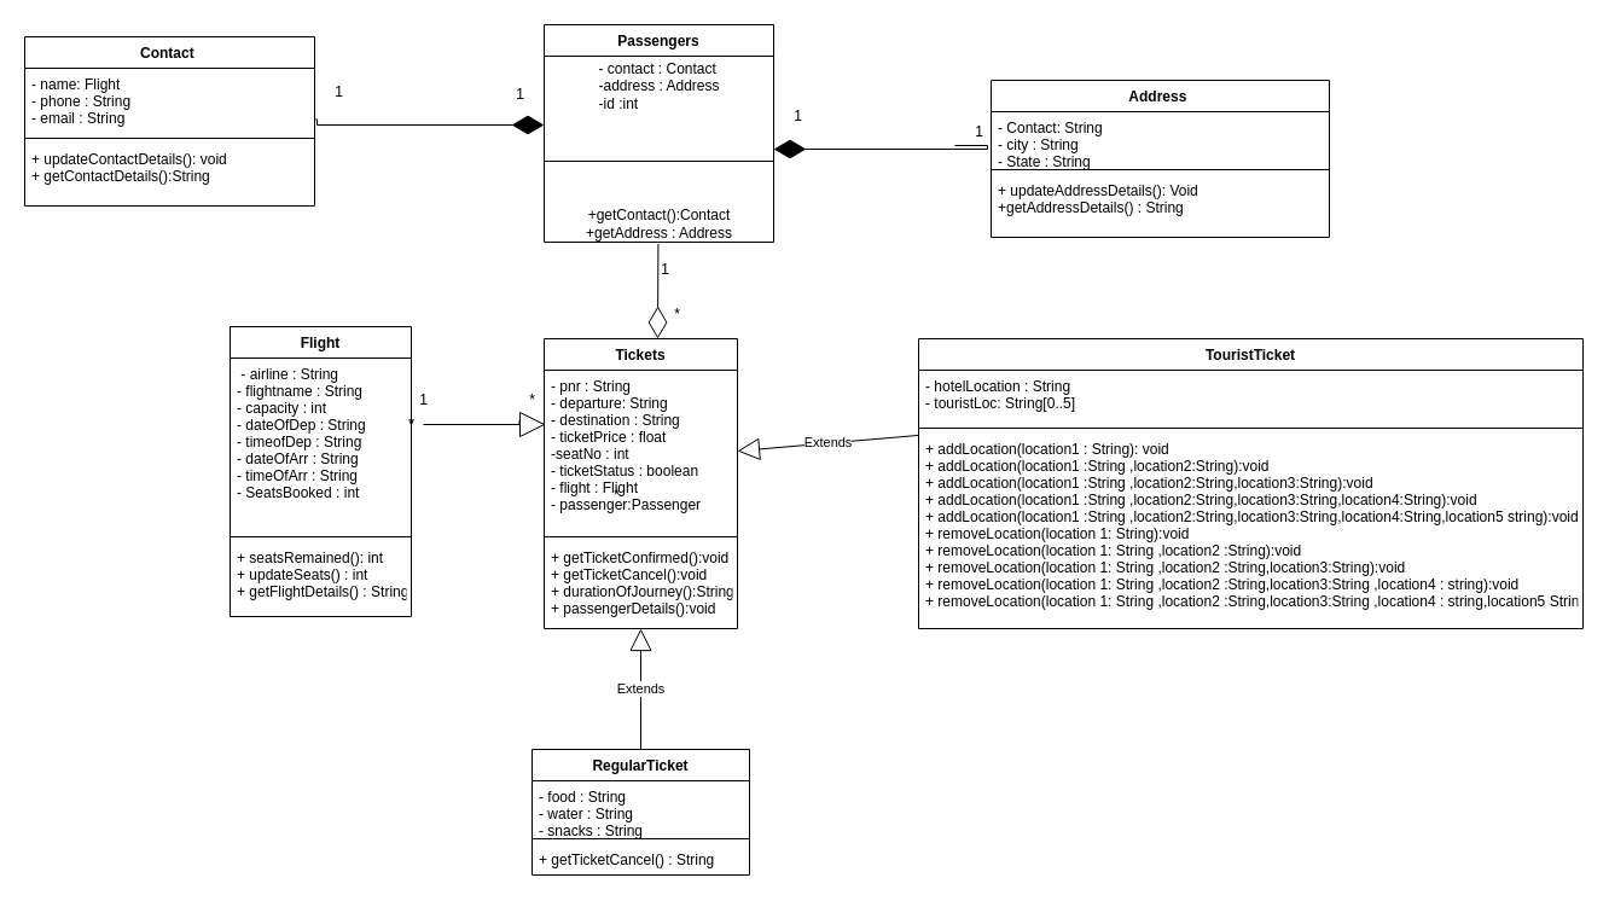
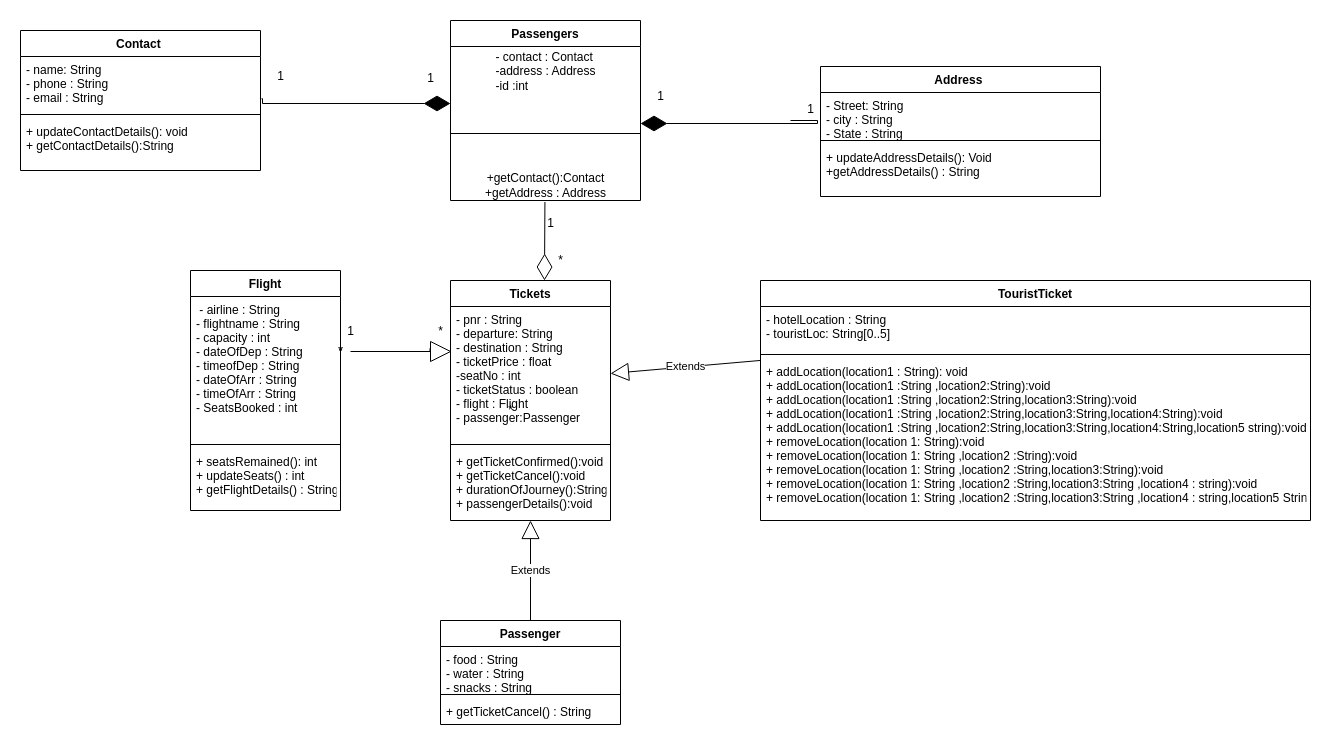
- <mxCell id="23" value="- name: Flight&#10;- phone : String&#10;- email : String&#10;" style="text;strokeColor=none;fillColor=none;align=left;verticalAlign=top;spacingLeft=4;spacingRight=4;overflow=hidden;rotatable=0;points=[[0,0.5],[1,0.5]];portConstraint=eastwest;" parent="22" vertex="1"><mxGeometry y="26" width="240" height="54" as="geometry" /></mxCell>
+ <mxCell id="23" value="- name: String&#10;- phone : String&#10;- email : String&#10;" style="text;strokeColor=none;fillColor=none;align=left;verticalAlign=top;spacingLeft=4;spacingRight=4;overflow=hidden;rotatable=0;points=[[0,0.5],[1,0.5]];portConstraint=eastwest;" parent="22" vertex="1"><mxGeometry y="26" width="240" height="54" as="geometry" /></mxCell>
- <mxCell id="27" value="- Contact: String&#10;- city : String&#10;- State : String&#10;" style="text;strokeColor=none;fillColor=none;align=left;verticalAlign=top;spacingLeft=4;spacingRight=4;overflow=hidden;rotatable=0;points=[[0,0.5],[1,0.5]];portConstraint=eastwest;" parent="26" vertex="1"><mxGeometry y="26" width="280" height="44" as="geometry" /></mxCell>
+ <mxCell id="27" value="- Street: String&#10;- city : String&#10;- State : String&#10;" style="text;strokeColor=none;fillColor=none;align=left;verticalAlign=top;spacingLeft=4;spacingRight=4;overflow=hidden;rotatable=0;points=[[0,0.5],[1,0.5]];portConstraint=eastwest;" parent="26" vertex="1"><mxGeometry y="26" width="280" height="44" as="geometry" /></mxCell>
- <mxCell id="14" value="RegularTicket" style="swimlane;fontStyle=1;align=center;verticalAlign=top;childLayout=stackLayout;horizontal=1;startSize=26;horizontalStack=0;resizeParent=1;resizeParentMax=0;resizeLast=0;collapsible=1;marginBottom=0;" parent="1" vertex="1"><mxGeometry x="440" y="620" width="180" height="104" as="geometry" /></mxCell>
+ <mxCell id="14" value="Passenger" style="swimlane;fontStyle=1;align=center;verticalAlign=top;childLayout=stackLayout;horizontal=1;startSize=26;horizontalStack=0;resizeParent=1;resizeParentMax=0;resizeLast=0;collapsible=1;marginBottom=0;" parent="1" vertex="1"><mxGeometry x="440" y="620" width="180" height="104" as="geometry" /></mxCell>
